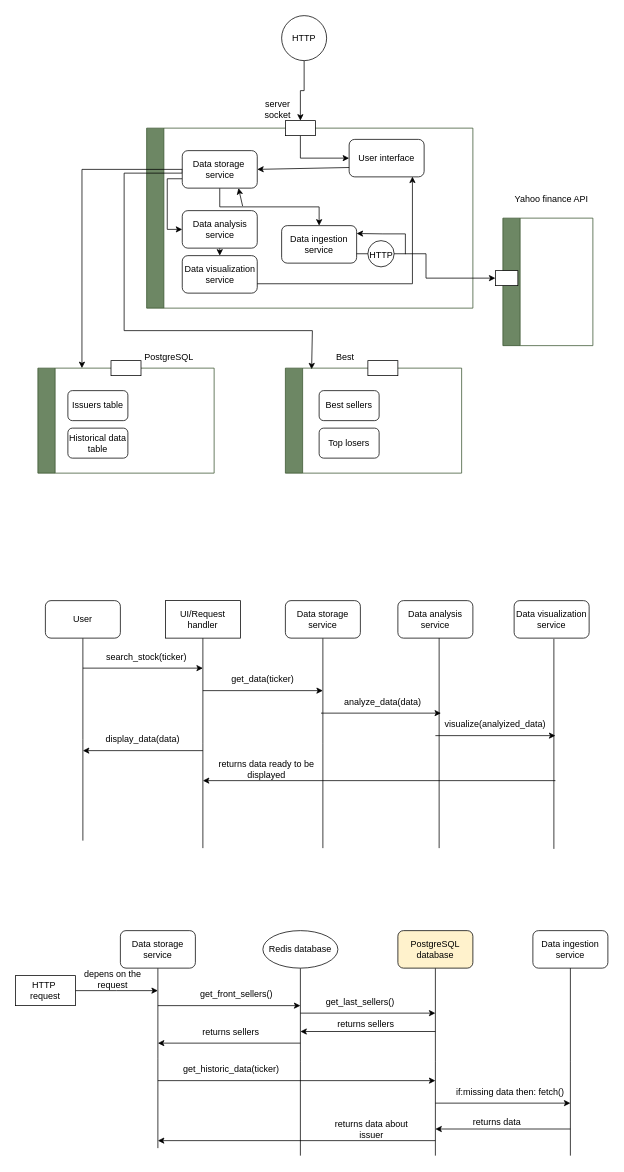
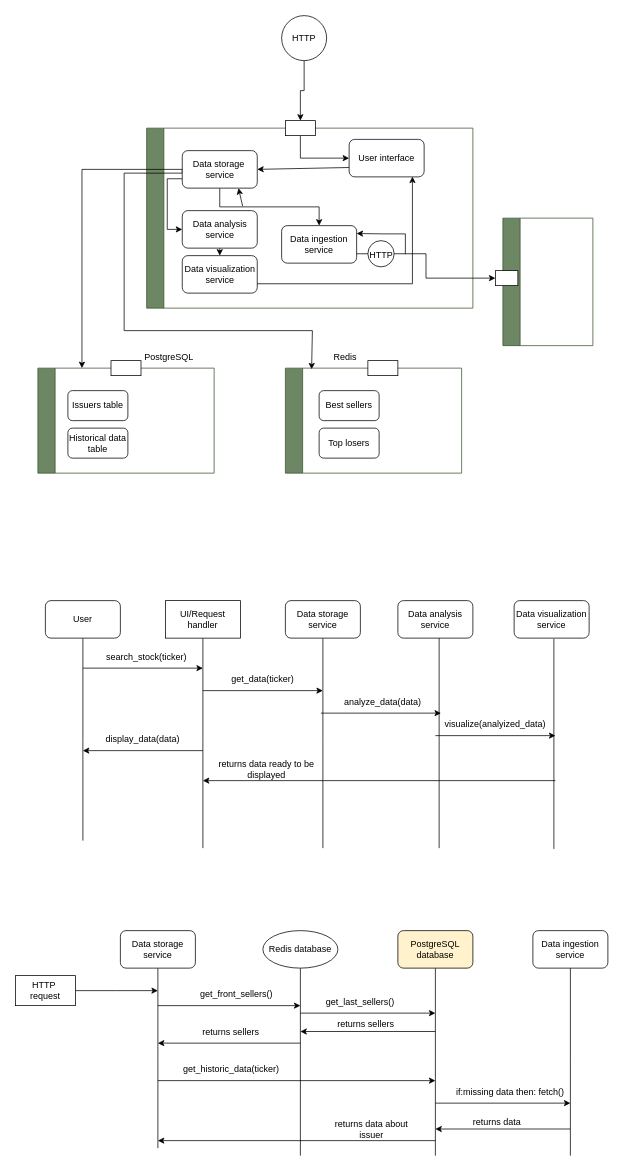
- <mxCell id="27" value="server socket" style="text;html=1;align=center;verticalAlign=middle;whiteSpace=wrap;rounded=0;" vertex="1" parent="1"><mxGeometry x="340" y="130" width="60" height="30" as="geometry" /></mxCell>
- <mxCell id="33" value="Yahoo finance API" style="text;html=1;align=center;verticalAlign=middle;whiteSpace=wrap;rounded=0;" vertex="1" parent="1"><mxGeometry x="670" y="250" width="130" height="30" as="geometry" /></mxCell>
- <mxCell id="30" value="Best" style="text;html=1;align=center;verticalAlign=middle;whiteSpace=wrap;rounded=0;" vertex="1" parent="1"><mxGeometry x="430" y="460" width="60" height="30" as="geometry" /></mxCell>
+ <mxCell id="30" value="Redis" style="text;html=1;align=center;verticalAlign=middle;whiteSpace=wrap;rounded=0;" vertex="1" parent="1"><mxGeometry x="430" y="460" width="60" height="30" as="geometry" /></mxCell>
- <mxCell id="71" value="depens on the request" style="text;html=1;align=center;verticalAlign=middle;whiteSpace=wrap;rounded=0;" vertex="1" parent="1"><mxGeometry x="110" y="1290" width="80" height="30" as="geometry" /></mxCell>
